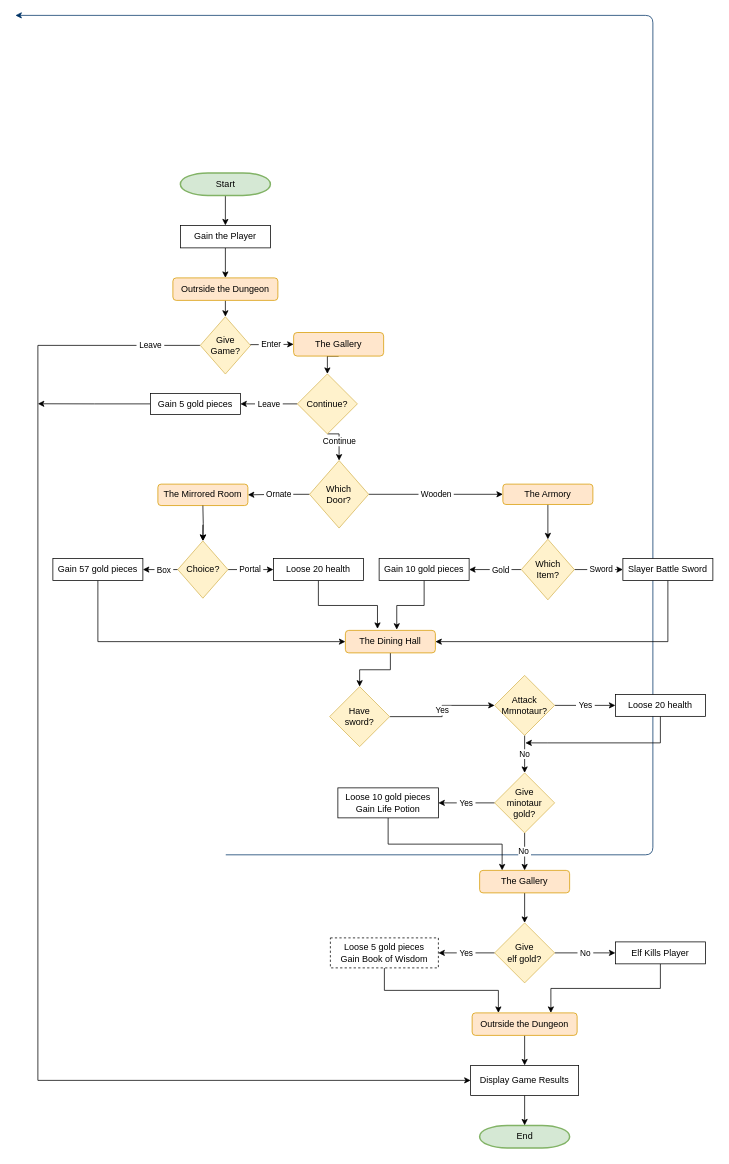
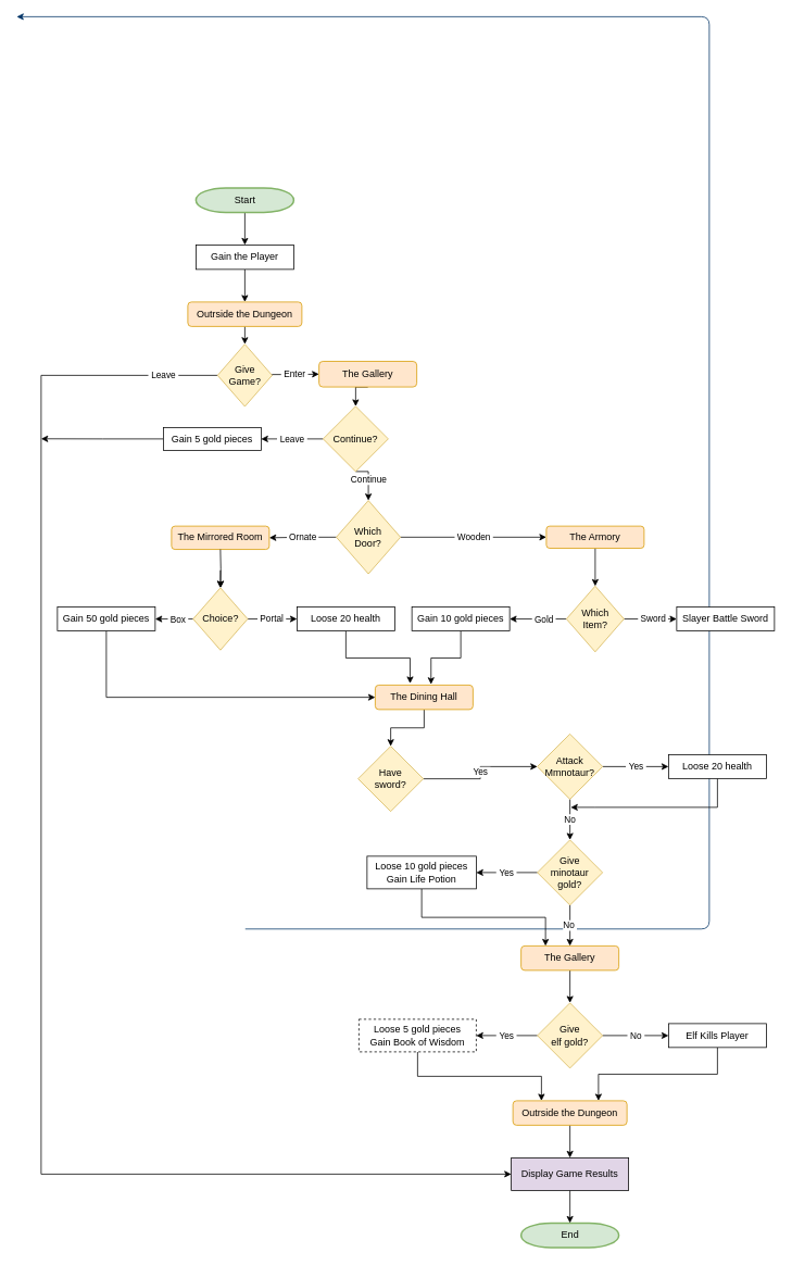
- <mxCell id="27" value="Gain 57 gold pieces" style="rounded=0;whiteSpace=wrap;html=1;" vertex="1" parent="1"><mxGeometry x="70" y="744.28" width="120" height="29.28" as="geometry" /></mxCell>
+ <mxCell id="27" value="Gain 50 gold pieces" style="rounded=0;whiteSpace=wrap;html=1;" vertex="1" parent="1"><mxGeometry x="70" y="744.28" width="120" height="29.28" as="geometry" /></mxCell>
- <mxCell id="36" style="edgeStyle=orthogonalEdgeStyle;rounded=0;orthogonalLoop=1;jettySize=auto;html=1;exitX=0.5;exitY=1;exitDx=0;exitDy=0;entryX=1;entryY=0.5;entryDx=0;entryDy=0;" edge="1" parent="1" source="37" target="39"><mxGeometry relative="1" as="geometry" /></mxCell>
- <mxCell id="69" value="Display Game Results" style="rounded=0;whiteSpace=wrap;html=1;" vertex="1" parent="1"><mxGeometry x="627" y="1420" width="144" height="40" as="geometry" /></mxCell>
+ <mxCell id="69" value="Display Game Results" style="rounded=0;whiteSpace=wrap;html=1;fillColor=#e1d5e7;" vertex="1" parent="1"><mxGeometry x="627" y="1420" width="144" height="40" as="geometry" /></mxCell>
